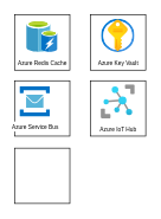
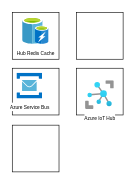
- <mxCell id="3" value="&lt;font style=&quot;font-size: 8px&quot;&gt;Azure Key Vault&lt;/font&gt;" style="aspect=fixed;html=1;points=[];align=center;image;fontSize=12;image=img/lib/azure2/security/Key_Vaults.svg;" vertex="1" parent="1"><mxGeometry x="142.5" y="26" width="47" height="47" as="geometry" /></mxCell>
- <mxCell id="5" value="&lt;font style=&quot;font-size: 8px&quot;&gt;Azure Redis Cache&lt;/font&gt;" style="aspect=fixed;html=1;points=[];align=center;image;fontSize=12;image=img/lib/mscae/Cache_including_Redis.svg;fillColor=#66CC00;" vertex="1" parent="1"><mxGeometry x="37" y="29" width="44" height="44" as="geometry" /></mxCell>
+ <mxCell id="5" value="&lt;font style=&quot;font-size: 8px&quot;&gt;Hub Redis Cache&lt;/font&gt;" style="aspect=fixed;html=1;points=[];align=center;image;fontSize=12;image=img/lib/mscae/Cache_including_Redis.svg;fillColor=#66CC00;" vertex="1" parent="1"><mxGeometry x="37" y="29" width="44" height="44" as="geometry" /></mxCell>
- <mxCell id="9" value="&lt;font style=&quot;font-size: 8px&quot;&gt;Azure IoT Hub&lt;/font&gt;" style="aspect=fixed;html=1;points=[];align=center;image;fontSize=12;image=img/lib/azure2/iot/IoT_Hub.svg;fillColor=#66CC00;" vertex="1" parent="1"><mxGeometry x="142" y="118.5" width="48" height="48" as="geometry" /></mxCell>
+ <mxCell id="9" value="&lt;font style=&quot;font-size: 8px&quot;&gt;Azure IoT Hub&lt;/font&gt;" style="aspect=fixed;html=1;points=[];align=center;image;fontSize=12;image=img/lib/azure2/iot/IoT_Hub.svg;fillColor=#66CC00;" vertex="1" parent="1"><mxGeometry x="142" y="133.5" width="48" height="48" as="geometry" /></mxCell>
